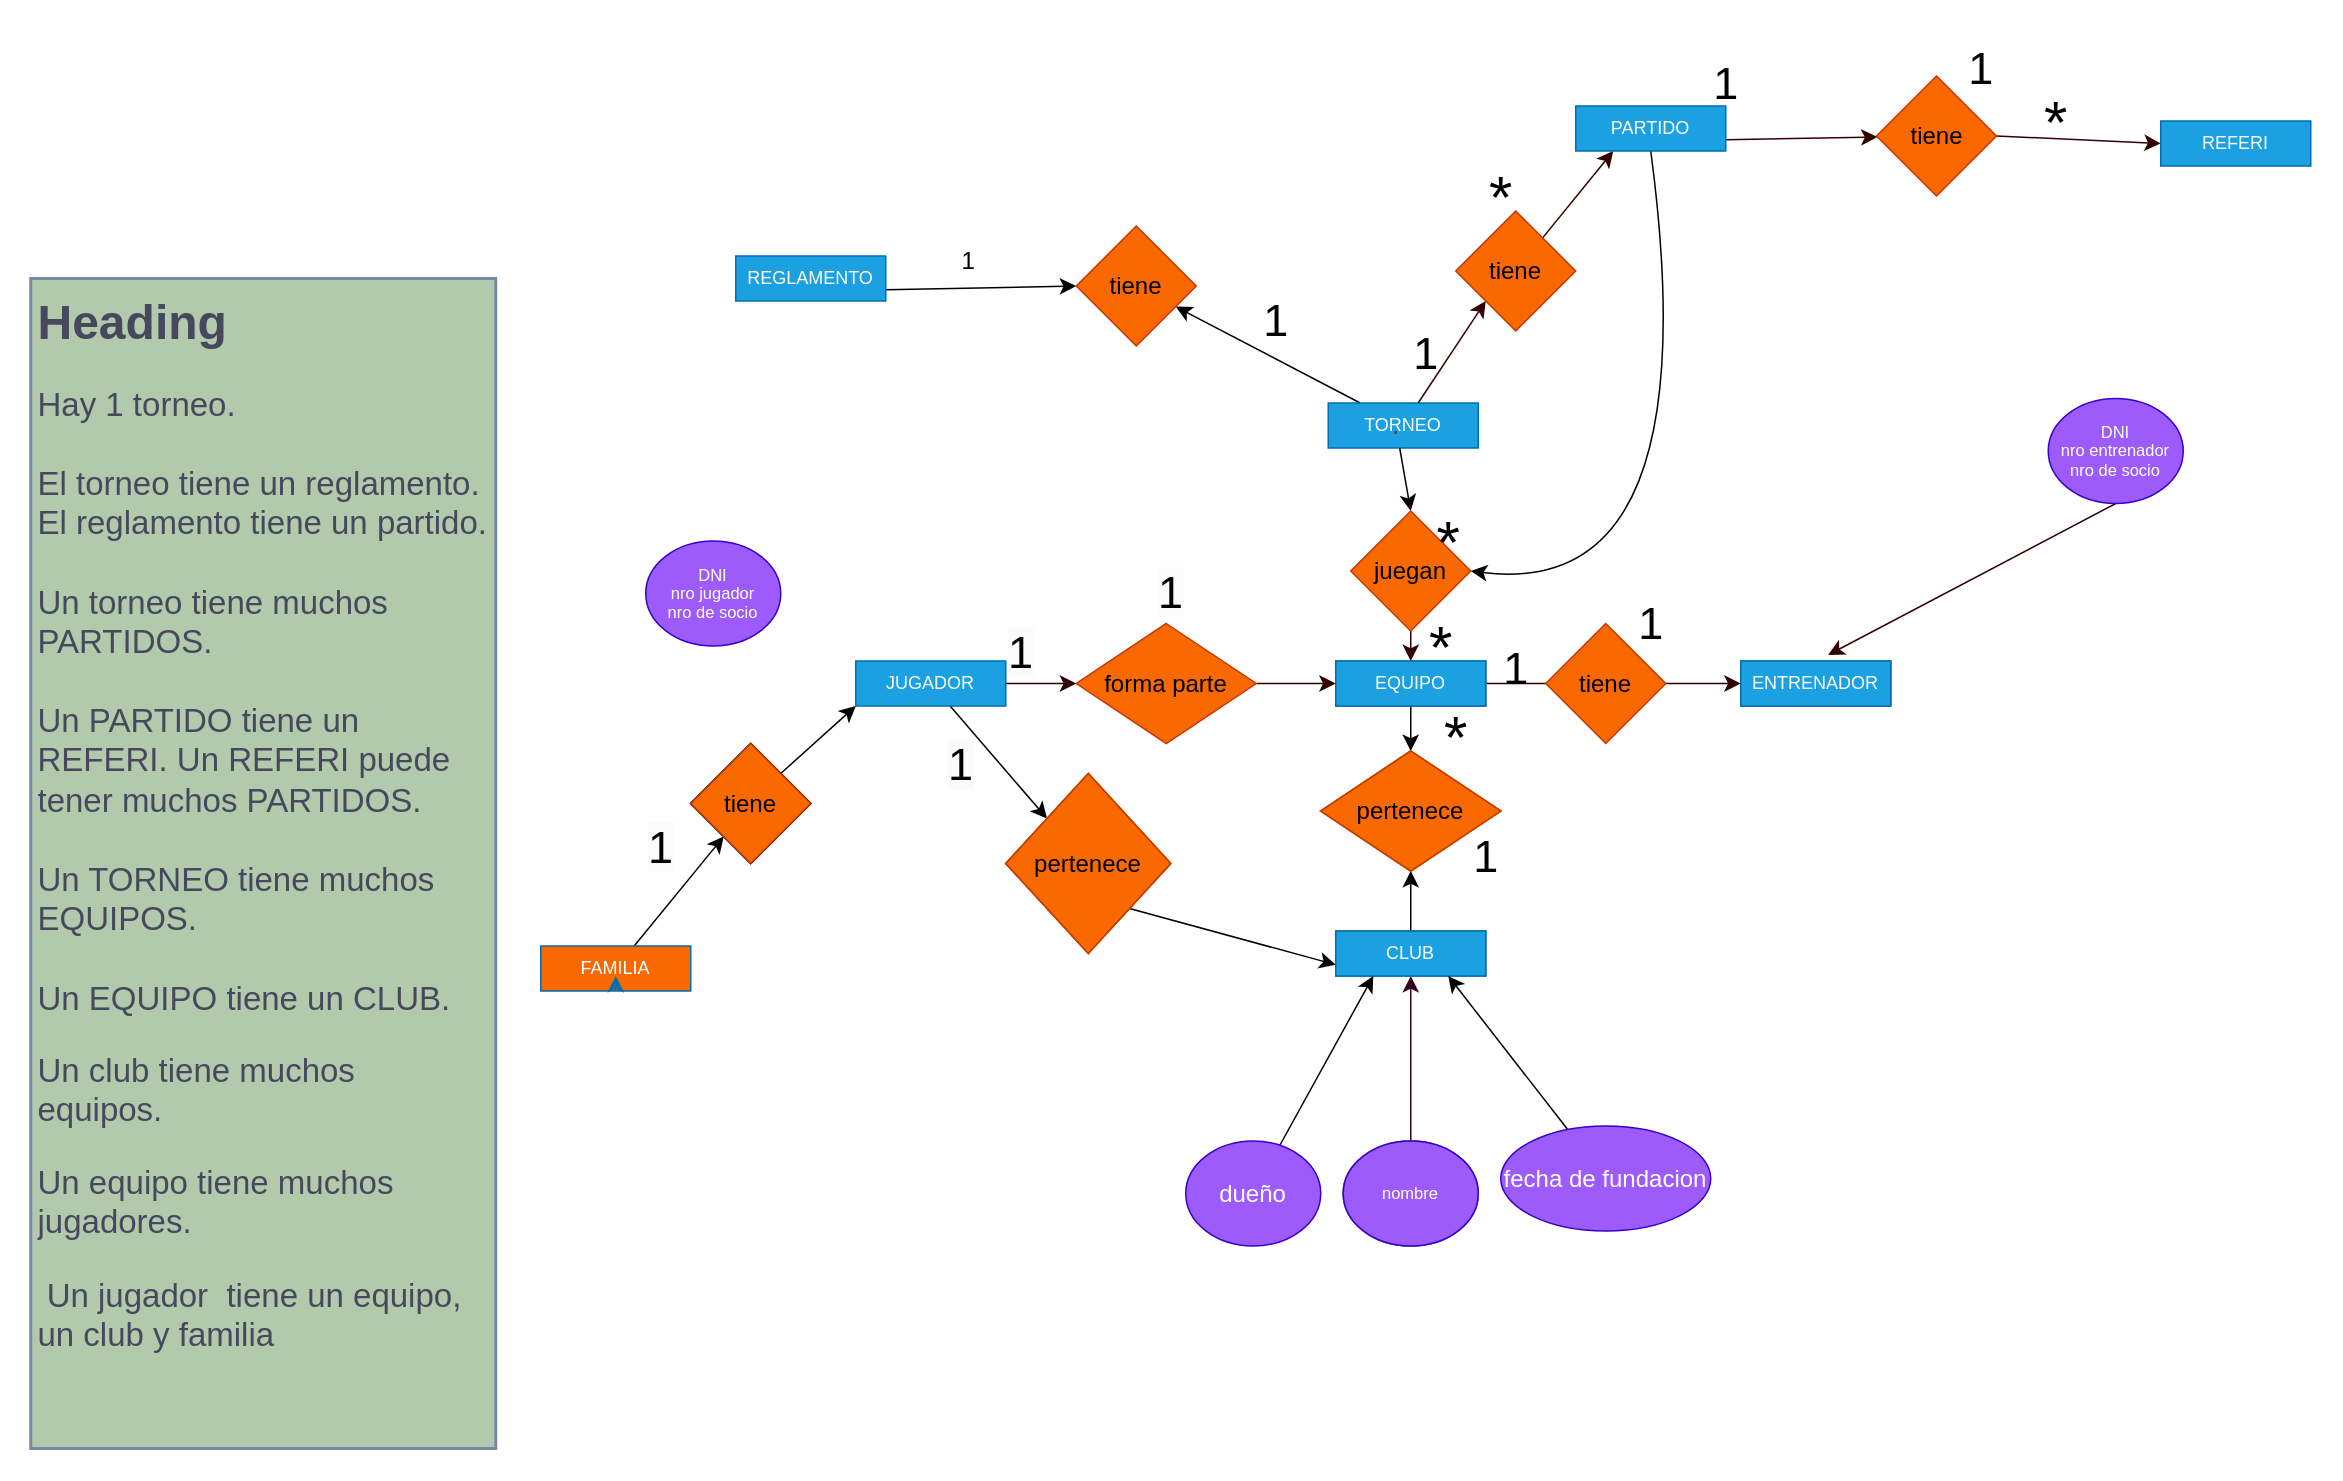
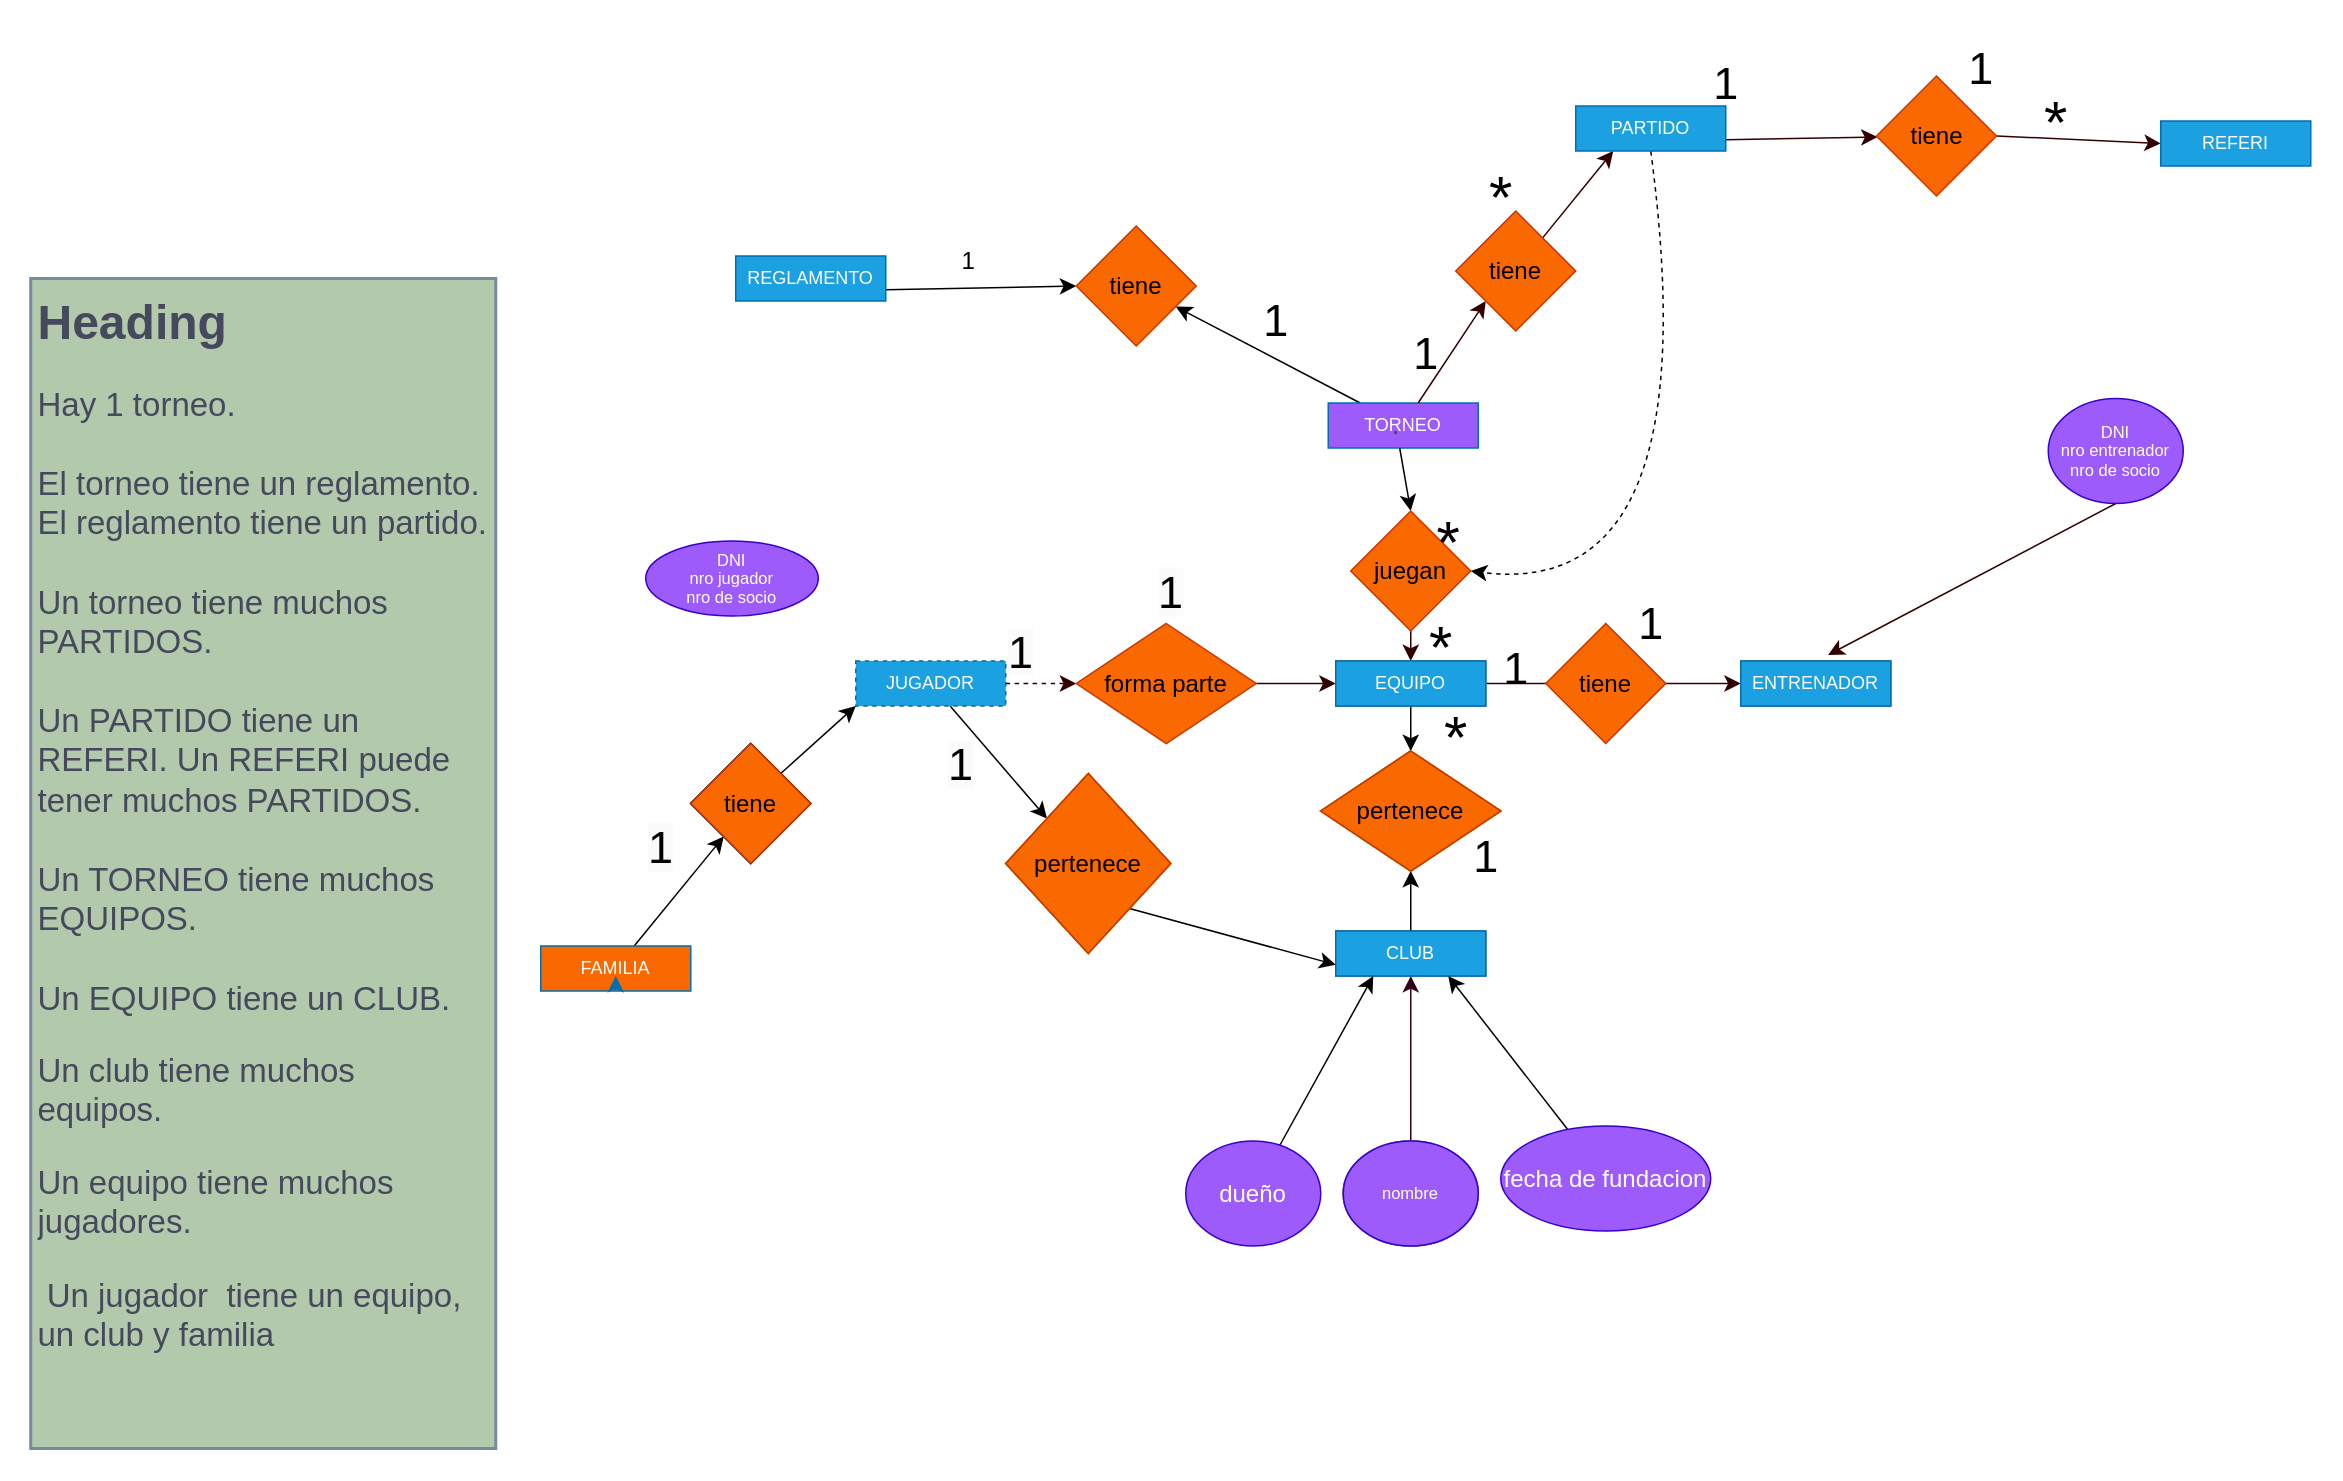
- <mxCell id="24" style="edgeStyle=none;curved=1;rounded=0;orthogonalLoop=1;jettySize=auto;html=1;exitX=0.5;exitY=1;exitDx=0;exitDy=0;entryX=1;entryY=0.5;entryDx=0;entryDy=0;fontSize=12;startSize=8;endSize=8;" edge="1" parent="1" source="48" target="66"><mxGeometry relative="1" as="geometry"><mxPoint x="1120" y="140" as="sourcePoint" /><mxPoint x="1110" y="265" as="targetPoint" /><Array as="points"><mxPoint x="1140" y="400" /></Array></mxGeometry></mxCell>
+ <mxCell id="24" style="edgeStyle=none;curved=1;rounded=0;orthogonalLoop=1;jettySize=auto;html=1;exitX=0.5;exitY=1;exitDx=0;exitDy=0;entryX=1;entryY=0.5;entryDx=0;entryDy=0;fontSize=12;startSize=8;endSize=8;dashed=1;" edge="1" parent="1" source="48" target="66"><mxGeometry relative="1" as="geometry"><mxPoint x="1120" y="140" as="sourcePoint" /><mxPoint x="1110" y="265" as="targetPoint" /><Array as="points"><mxPoint x="1140" y="400" /></Array></mxGeometry></mxCell>
- <mxCell id="8" value="TORNEO" style="rounded=0;whiteSpace=wrap;html=1;fontSize=12;glass=0;strokeWidth=1;shadow=0;labelBackgroundColor=none;fillColor=#1ba1e2;strokeColor=#006EAF;fontColor=#ffffff;" parent="1" vertex="1"><mxGeometry x="885" y="268" width="100" height="30" as="geometry" /></mxCell>
+ <mxCell id="8" value="TORNEO" style="rounded=0;whiteSpace=wrap;html=1;fontSize=12;glass=0;strokeWidth=1;shadow=0;labelBackgroundColor=none;fillColor=#9e5bfb;strokeColor=#006EAF;fontColor=#ffffff;" parent="1" vertex="1"><mxGeometry x="885" y="268" width="100" height="30" as="geometry" /></mxCell>
- <mxCell id="14" value="&lt;p style=&quot;line-height: 110%; font-size: 11px;&quot;&gt;DNI&lt;br&gt;nro jugador&lt;br&gt;nro de socio&lt;br&gt;&lt;/p&gt;" style="ellipse;whiteSpace=wrap;html=1;fontSize=16;labelBackgroundColor=none;fillColor=#9e5bfb;strokeColor=#3700CC;fontColor=#ffffff;rounded=0;" parent="1" vertex="1"><mxGeometry x="430" y="360" width="90" height="70" as="geometry" /></mxCell>
+ <mxCell id="14" value="&lt;p style=&quot;line-height: 110%; font-size: 11px;&quot;&gt;DNI&lt;br&gt;nro jugador&lt;br&gt;nro de socio&lt;br&gt;&lt;/p&gt;" style="ellipse;whiteSpace=wrap;html=1;fontSize=16;labelBackgroundColor=none;fillColor=#9e5bfb;strokeColor=#3700CC;fontColor=#ffffff;rounded=0;" parent="1" vertex="1"><mxGeometry x="430" y="360" width="115" height="50" as="geometry" /></mxCell>
- <mxCell id="13" value="JUGADOR" style="rounded=0;whiteSpace=wrap;html=1;fontSize=12;glass=0;strokeWidth=1;shadow=0;labelBackgroundColor=none;fillColor=#1ba1e2;strokeColor=#006EAF;fontColor=#ffffff;" parent="1" vertex="1"><mxGeometry x="570" y="440" width="100" height="30" as="geometry" /></mxCell>
+ <mxCell id="13" value="JUGADOR" style="rounded=0;whiteSpace=wrap;html=1;fontSize=12;glass=0;strokeWidth=1;shadow=0;labelBackgroundColor=none;fillColor=#1ba1e2;strokeColor=#006EAF;fontColor=#ffffff;dashed=1;" parent="1" vertex="1"><mxGeometry x="570" y="440" width="100" height="30" as="geometry" /></mxCell>
- <mxCell id="67" value="" style="edgeStyle=none;curved=1;rounded=0;orthogonalLoop=1;jettySize=auto;html=1;entryX=0;entryY=0.5;entryDx=0;entryDy=0;fontSize=12;startSize=8;endSize=8;labelBackgroundColor=none;strokeColor=#330000;fontColor=default;" edge="1" parent="1" source="13" target="68"><mxGeometry relative="1" as="geometry"><mxPoint x="670" y="455" as="sourcePoint" /><mxPoint x="890" y="455" as="targetPoint" /></mxGeometry></mxCell>
+ <mxCell id="67" value="" style="edgeStyle=none;curved=1;rounded=0;orthogonalLoop=1;jettySize=auto;html=1;entryX=0;entryY=0.5;entryDx=0;entryDy=0;fontSize=12;startSize=8;endSize=8;labelBackgroundColor=none;strokeColor=#330000;fontColor=default;dashed=1;" edge="1" parent="1" source="13" target="68"><mxGeometry relative="1" as="geometry"><mxPoint x="670" y="455" as="sourcePoint" /><mxPoint x="890" y="455" as="targetPoint" /></mxGeometry></mxCell>
